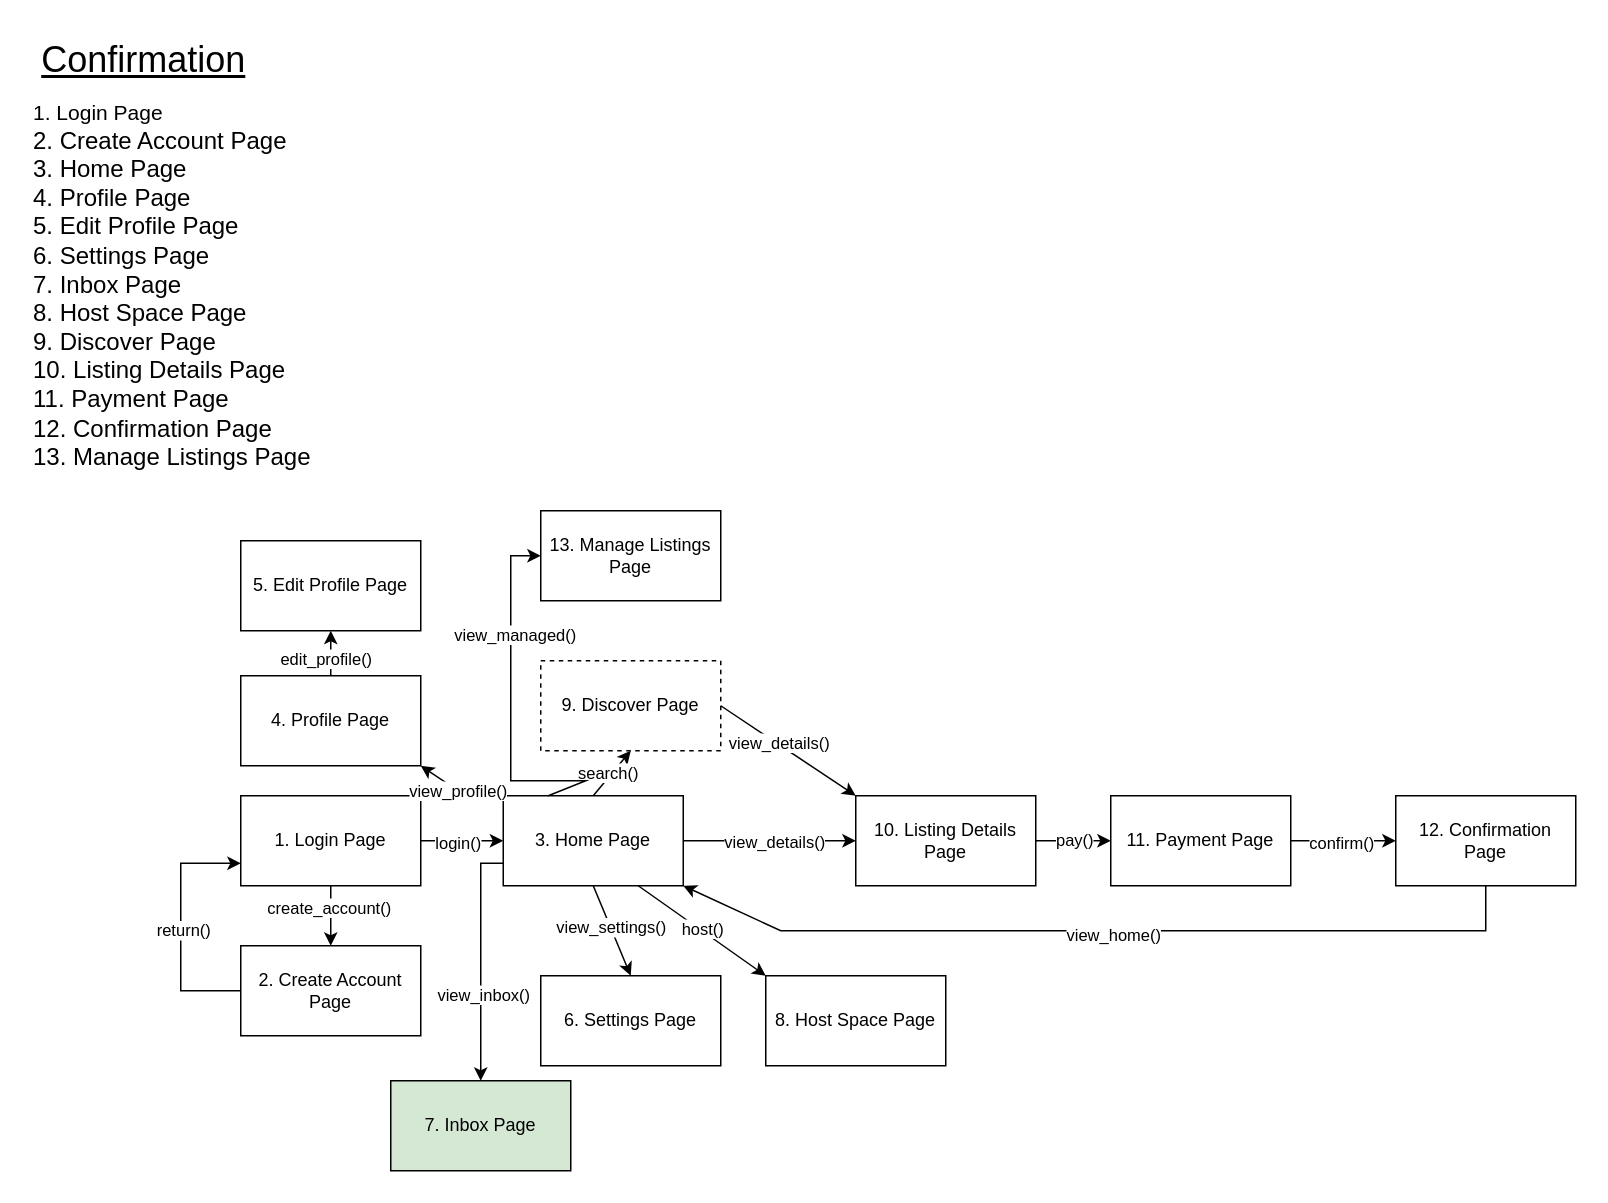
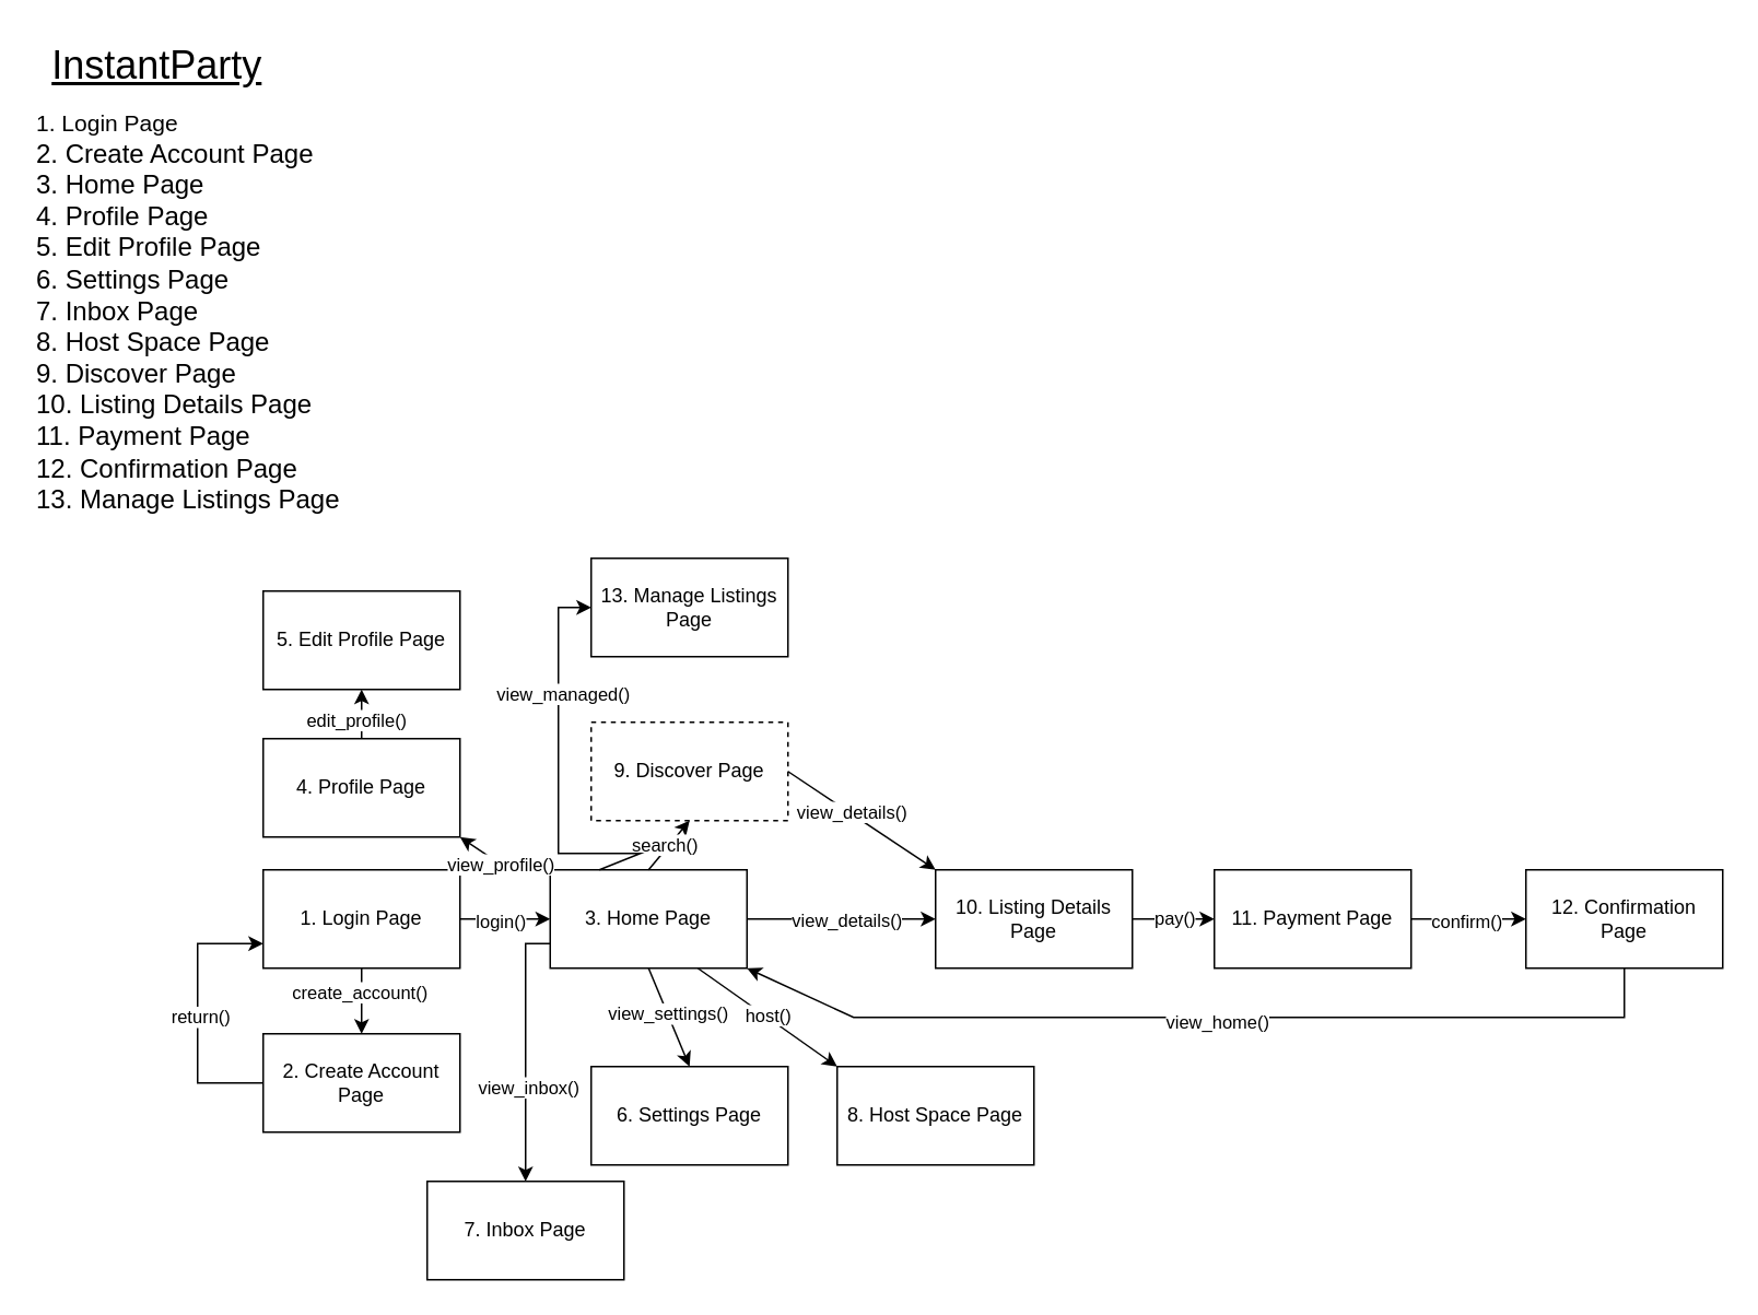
- <mxCell id="41" value="&lt;font style=&quot;font-size: 24px;&quot;&gt;&lt;u&gt;Confirmation&lt;/u&gt;&lt;/font&gt;" style="text;html=1;align=center;verticalAlign=middle;resizable=0;points=[];autosize=1;strokeColor=none;fillColor=none;" parent="1" vertex="1"><mxGeometry width="150" height="40" as="geometry" x="20" y="20" /></mxCell>
+ <mxCell id="41" value="&lt;font style=&quot;font-size: 24px;&quot;&gt;&lt;u&gt;InstantParty&lt;/u&gt;&lt;/font&gt;" style="text;html=1;align=center;verticalAlign=middle;resizable=0;points=[];autosize=1;strokeColor=none;fillColor=none;" parent="1" vertex="1"><mxGeometry width="150" height="40" as="geometry" x="20" y="20" /></mxCell>
- <mxCell id="37" value="7. Inbox Page" style="rounded=0;whiteSpace=wrap;html=1;fillColor=#d5e8d4;" parent="1" vertex="1"><mxGeometry x="260" y="720" width="120" height="60" as="geometry" /></mxCell>
+ <mxCell id="37" value="7. Inbox Page" style="rounded=0;whiteSpace=wrap;html=1;" parent="1" vertex="1"><mxGeometry x="260" y="720" width="120" height="60" as="geometry" /></mxCell>
